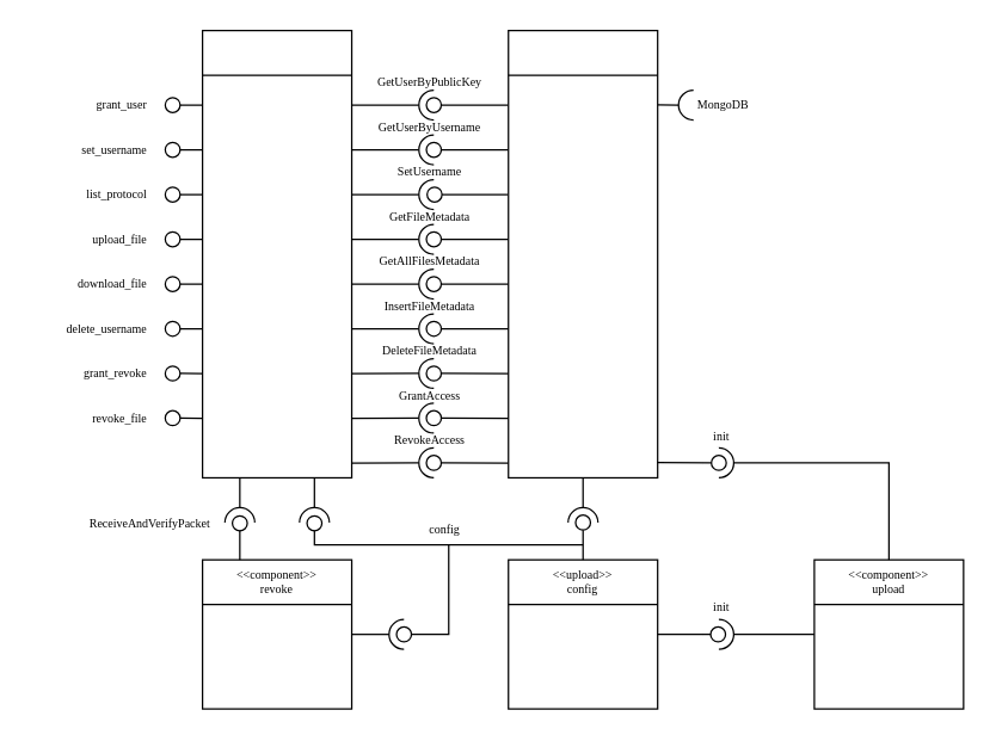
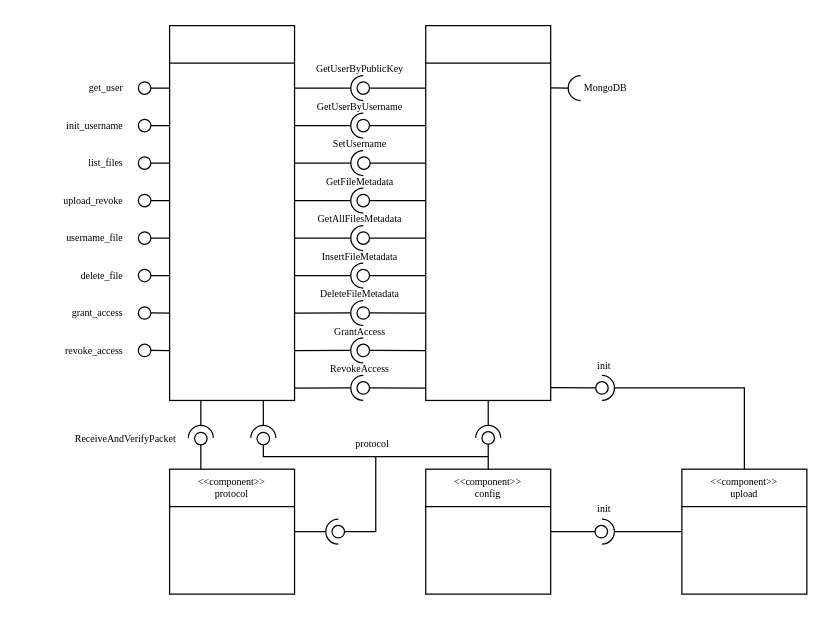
- <mxCell id="99" value="grant_user" style="text;html=1;strokeColor=none;fillColor=none;align=right;verticalAlign=middle;whiteSpace=wrap;rounded=0;fontFamily=Ubuntu Mono;fontSource=https%3A%2F%2Ffonts.googleapis.com%2Fcss%3Ffamily%3DUbuntu%2BMono;fontSize=8;movable=1;resizable=1;rotatable=1;deletable=1;editable=1;locked=0;connectable=1;" parent="1" vertex="1"><mxGeometry x="20" y="65" width="80" height="10" as="geometry" /></mxCell>
+ <mxCell id="99" value="get_user" style="text;html=1;strokeColor=none;fillColor=none;align=right;verticalAlign=middle;whiteSpace=wrap;rounded=0;fontFamily=Ubuntu Mono;fontSource=https%3A%2F%2Ffonts.googleapis.com%2Fcss%3Ffamily%3DUbuntu%2BMono;fontSize=8;movable=1;resizable=1;rotatable=1;deletable=1;editable=1;locked=0;connectable=1;" parent="1" vertex="1"><mxGeometry x="20" y="65" width="80" height="10" as="geometry" /></mxCell>
- <mxCell id="100" value="set_username" style="text;html=1;strokeColor=none;fillColor=none;align=right;verticalAlign=middle;whiteSpace=wrap;rounded=0;fontFamily=Ubuntu Mono;fontSource=https%3A%2F%2Ffonts.googleapis.com%2Fcss%3Ffamily%3DUbuntu%2BMono;fontSize=8;movable=1;resizable=1;rotatable=1;deletable=1;editable=1;locked=0;connectable=1;" parent="1" vertex="1"><mxGeometry x="20" y="95" width="80" height="10" as="geometry" /></mxCell>
+ <mxCell id="100" value="init_username" style="text;html=1;strokeColor=none;fillColor=none;align=right;verticalAlign=middle;whiteSpace=wrap;rounded=0;fontFamily=Ubuntu Mono;fontSource=https%3A%2F%2Ffonts.googleapis.com%2Fcss%3Ffamily%3DUbuntu%2BMono;fontSize=8;movable=1;resizable=1;rotatable=1;deletable=1;editable=1;locked=0;connectable=1;" parent="1" vertex="1"><mxGeometry x="20" y="95" width="80" height="10" as="geometry" /></mxCell>
- <mxCell id="101" value="list_protocol" style="text;html=1;strokeColor=none;fillColor=none;align=right;verticalAlign=middle;whiteSpace=wrap;rounded=0;fontFamily=Ubuntu Mono;fontSource=https%3A%2F%2Ffonts.googleapis.com%2Fcss%3Ffamily%3DUbuntu%2BMono;fontSize=8;movable=1;resizable=1;rotatable=1;deletable=1;editable=1;locked=0;connectable=1;" parent="1" vertex="1"><mxGeometry x="20" y="125" width="80" height="10" as="geometry" /></mxCell>
+ <mxCell id="101" value="list_files" style="text;html=1;strokeColor=none;fillColor=none;align=right;verticalAlign=middle;whiteSpace=wrap;rounded=0;fontFamily=Ubuntu Mono;fontSource=https%3A%2F%2Ffonts.googleapis.com%2Fcss%3Ffamily%3DUbuntu%2BMono;fontSize=8;movable=1;resizable=1;rotatable=1;deletable=1;editable=1;locked=0;connectable=1;" parent="1" vertex="1"><mxGeometry x="20" y="125" width="80" height="10" as="geometry" /></mxCell>
- <mxCell id="102" value="upload_file" style="text;html=1;strokeColor=none;fillColor=none;align=right;verticalAlign=middle;whiteSpace=wrap;rounded=0;fontFamily=Ubuntu Mono;fontSource=https%3A%2F%2Ffonts.googleapis.com%2Fcss%3Ffamily%3DUbuntu%2BMono;fontSize=8;movable=1;resizable=1;rotatable=1;deletable=1;editable=1;locked=0;connectable=1;" parent="1" vertex="1"><mxGeometry x="20" y="155" width="80" height="10" as="geometry" /></mxCell>
+ <mxCell id="102" value="upload_revoke" style="text;html=1;strokeColor=none;fillColor=none;align=right;verticalAlign=middle;whiteSpace=wrap;rounded=0;fontFamily=Ubuntu Mono;fontSource=https%3A%2F%2Ffonts.googleapis.com%2Fcss%3Ffamily%3DUbuntu%2BMono;fontSize=8;movable=1;resizable=1;rotatable=1;deletable=1;editable=1;locked=0;connectable=1;" parent="1" vertex="1"><mxGeometry x="20" y="155" width="80" height="10" as="geometry" /></mxCell>
- <mxCell id="103" value="download_file" style="text;html=1;strokeColor=none;fillColor=none;align=right;verticalAlign=middle;whiteSpace=wrap;rounded=0;fontFamily=Ubuntu Mono;fontSource=https%3A%2F%2Ffonts.googleapis.com%2Fcss%3Ffamily%3DUbuntu%2BMono;fontSize=8;movable=1;resizable=1;rotatable=1;deletable=1;editable=1;locked=0;connectable=1;" parent="1" vertex="1"><mxGeometry x="20" y="185" width="80" height="10" as="geometry" /></mxCell>
+ <mxCell id="103" value="username_file" style="text;html=1;strokeColor=none;fillColor=none;align=right;verticalAlign=middle;whiteSpace=wrap;rounded=0;fontFamily=Ubuntu Mono;fontSource=https%3A%2F%2Ffonts.googleapis.com%2Fcss%3Ffamily%3DUbuntu%2BMono;fontSize=8;movable=1;resizable=1;rotatable=1;deletable=1;editable=1;locked=0;connectable=1;" parent="1" vertex="1"><mxGeometry x="20" y="185" width="80" height="10" as="geometry" /></mxCell>
- <mxCell id="104" value="delete_username" style="text;html=1;strokeColor=none;fillColor=none;align=right;verticalAlign=middle;whiteSpace=wrap;rounded=0;fontFamily=Ubuntu Mono;fontSource=https%3A%2F%2Ffonts.googleapis.com%2Fcss%3Ffamily%3DUbuntu%2BMono;fontSize=8;movable=1;resizable=1;rotatable=1;deletable=1;editable=1;locked=0;connectable=1;" parent="1" vertex="1"><mxGeometry x="20" y="215" width="80" height="10" as="geometry" /></mxCell>
+ <mxCell id="104" value="delete_file" style="text;html=1;strokeColor=none;fillColor=none;align=right;verticalAlign=middle;whiteSpace=wrap;rounded=0;fontFamily=Ubuntu Mono;fontSource=https%3A%2F%2Ffonts.googleapis.com%2Fcss%3Ffamily%3DUbuntu%2BMono;fontSize=8;movable=1;resizable=1;rotatable=1;deletable=1;editable=1;locked=0;connectable=1;" parent="1" vertex="1"><mxGeometry x="20" y="215" width="80" height="10" as="geometry" /></mxCell>
- <mxCell id="105" value="grant_revoke" style="text;html=1;strokeColor=none;fillColor=none;align=right;verticalAlign=middle;whiteSpace=wrap;rounded=0;fontFamily=Ubuntu Mono;fontSource=https%3A%2F%2Ffonts.googleapis.com%2Fcss%3Ffamily%3DUbuntu%2BMono;fontSize=8;movable=1;resizable=1;rotatable=1;deletable=1;editable=1;locked=0;connectable=1;" parent="1" vertex="1"><mxGeometry x="20" y="245" width="80" height="10" as="geometry" /></mxCell>
+ <mxCell id="105" value="grant_access" style="text;html=1;strokeColor=none;fillColor=none;align=right;verticalAlign=middle;whiteSpace=wrap;rounded=0;fontFamily=Ubuntu Mono;fontSource=https%3A%2F%2Ffonts.googleapis.com%2Fcss%3Ffamily%3DUbuntu%2BMono;fontSize=8;movable=1;resizable=1;rotatable=1;deletable=1;editable=1;locked=0;connectable=1;" parent="1" vertex="1"><mxGeometry x="20" y="245" width="80" height="10" as="geometry" /></mxCell>
- <mxCell id="106" value="revoke_file" style="text;html=1;strokeColor=none;fillColor=none;align=right;verticalAlign=middle;whiteSpace=wrap;rounded=0;fontFamily=Ubuntu Mono;fontSource=https%3A%2F%2Ffonts.googleapis.com%2Fcss%3Ffamily%3DUbuntu%2BMono;fontSize=8;movable=1;resizable=1;rotatable=1;deletable=1;editable=1;locked=0;connectable=1;" parent="1" vertex="1"><mxGeometry x="20" y="275" width="80" height="10" as="geometry" /></mxCell>
+ <mxCell id="106" value="revoke_access" style="text;html=1;strokeColor=none;fillColor=none;align=right;verticalAlign=middle;whiteSpace=wrap;rounded=0;fontFamily=Ubuntu Mono;fontSource=https%3A%2F%2Ffonts.googleapis.com%2Fcss%3Ffamily%3DUbuntu%2BMono;fontSize=8;movable=1;resizable=1;rotatable=1;deletable=1;editable=1;locked=0;connectable=1;" parent="1" vertex="1"><mxGeometry x="20" y="275" width="80" height="10" as="geometry" /></mxCell>
- <mxCell id="136" value="config" style="text;html=1;strokeColor=none;fillColor=none;align=center;verticalAlign=middle;whiteSpace=wrap;rounded=0;fontFamily=Ubuntu Mono;fontSource=https%3A%2F%2Ffonts.googleapis.com%2Fcss%3Ffamily%3DUbuntu%2BMono;fontSize=8;movable=1;resizable=1;rotatable=1;deletable=1;editable=1;locked=0;connectable=1;" parent="1" vertex="1"><mxGeometry x="235" y="350" width="125" height="10" as="geometry" /></mxCell>
+ <mxCell id="136" value="protocol" style="text;html=1;strokeColor=none;fillColor=none;align=center;verticalAlign=middle;whiteSpace=wrap;rounded=0;fontFamily=Ubuntu Mono;fontSource=https%3A%2F%2Ffonts.googleapis.com%2Fcss%3Ffamily%3DUbuntu%2BMono;fontSize=8;movable=1;resizable=1;rotatable=1;deletable=1;editable=1;locked=0;connectable=1;" parent="1" vertex="1"><mxGeometry x="235" y="350" width="125" height="10" as="geometry" /></mxCell>
- <mxCell id="111" value="&lt;div style=&quot;font-size: 8px;&quot;&gt;&amp;lt;&amp;lt;component&amp;gt;&amp;gt;&lt;/div&gt;&lt;div style=&quot;font-size: 8px;&quot;&gt;revoke&lt;br style=&quot;font-size: 8px;&quot;&gt;&lt;/div&gt;" style="text;html=1;strokeColor=none;fillColor=none;align=center;verticalAlign=middle;whiteSpace=wrap;rounded=0;fontSize=8;fontFamily=Ubuntu Mono;fontSource=https%3A%2F%2Ffonts.googleapis.com%2Fcss%3Ffamily%3DUbuntu%2BMono;movable=1;resizable=1;rotatable=1;deletable=1;editable=1;locked=0;connectable=1;" parent="109" vertex="1"><mxGeometry width="100" height="30" as="geometry" /></mxCell>
+ <mxCell id="111" value="&lt;div style=&quot;font-size: 8px;&quot;&gt;&amp;lt;&amp;lt;component&amp;gt;&amp;gt;&lt;/div&gt;&lt;div style=&quot;font-size: 8px;&quot;&gt;protocol&lt;br style=&quot;font-size: 8px;&quot;&gt;&lt;/div&gt;" style="text;html=1;strokeColor=none;fillColor=none;align=center;verticalAlign=middle;whiteSpace=wrap;rounded=0;fontSize=8;fontFamily=Ubuntu Mono;fontSource=https%3A%2F%2Ffonts.googleapis.com%2Fcss%3Ffamily%3DUbuntu%2BMono;movable=1;resizable=1;rotatable=1;deletable=1;editable=1;locked=0;connectable=1;" parent="109" vertex="1"><mxGeometry width="100" height="30" as="geometry" /></mxCell>
- <mxCell id="115" value="&lt;div style=&quot;font-size: 8px;&quot;&gt;&amp;lt;&amp;lt;upload&amp;gt;&amp;gt;&lt;/div&gt;&lt;div style=&quot;font-size: 8px;&quot;&gt;config&lt;br style=&quot;font-size: 8px;&quot;&gt;&lt;/div&gt;" style="text;html=1;strokeColor=none;fillColor=none;align=center;verticalAlign=middle;whiteSpace=wrap;rounded=0;fontSize=8;fontFamily=Ubuntu Mono;fontSource=https%3A%2F%2Ffonts.googleapis.com%2Fcss%3Ffamily%3DUbuntu%2BMono;movable=1;resizable=1;rotatable=1;deletable=1;editable=1;locked=0;connectable=1;" parent="113" vertex="1"><mxGeometry width="100" height="30" as="geometry" /></mxCell>
+ <mxCell id="115" value="&lt;div style=&quot;font-size: 8px;&quot;&gt;&amp;lt;&amp;lt;component&amp;gt;&amp;gt;&lt;/div&gt;&lt;div style=&quot;font-size: 8px;&quot;&gt;config&lt;br style=&quot;font-size: 8px;&quot;&gt;&lt;/div&gt;" style="text;html=1;strokeColor=none;fillColor=none;align=center;verticalAlign=middle;whiteSpace=wrap;rounded=0;fontSize=8;fontFamily=Ubuntu Mono;fontSource=https%3A%2F%2Ffonts.googleapis.com%2Fcss%3Ffamily%3DUbuntu%2BMono;movable=1;resizable=1;rotatable=1;deletable=1;editable=1;locked=0;connectable=1;" parent="113" vertex="1"><mxGeometry width="100" height="30" as="geometry" /></mxCell>
